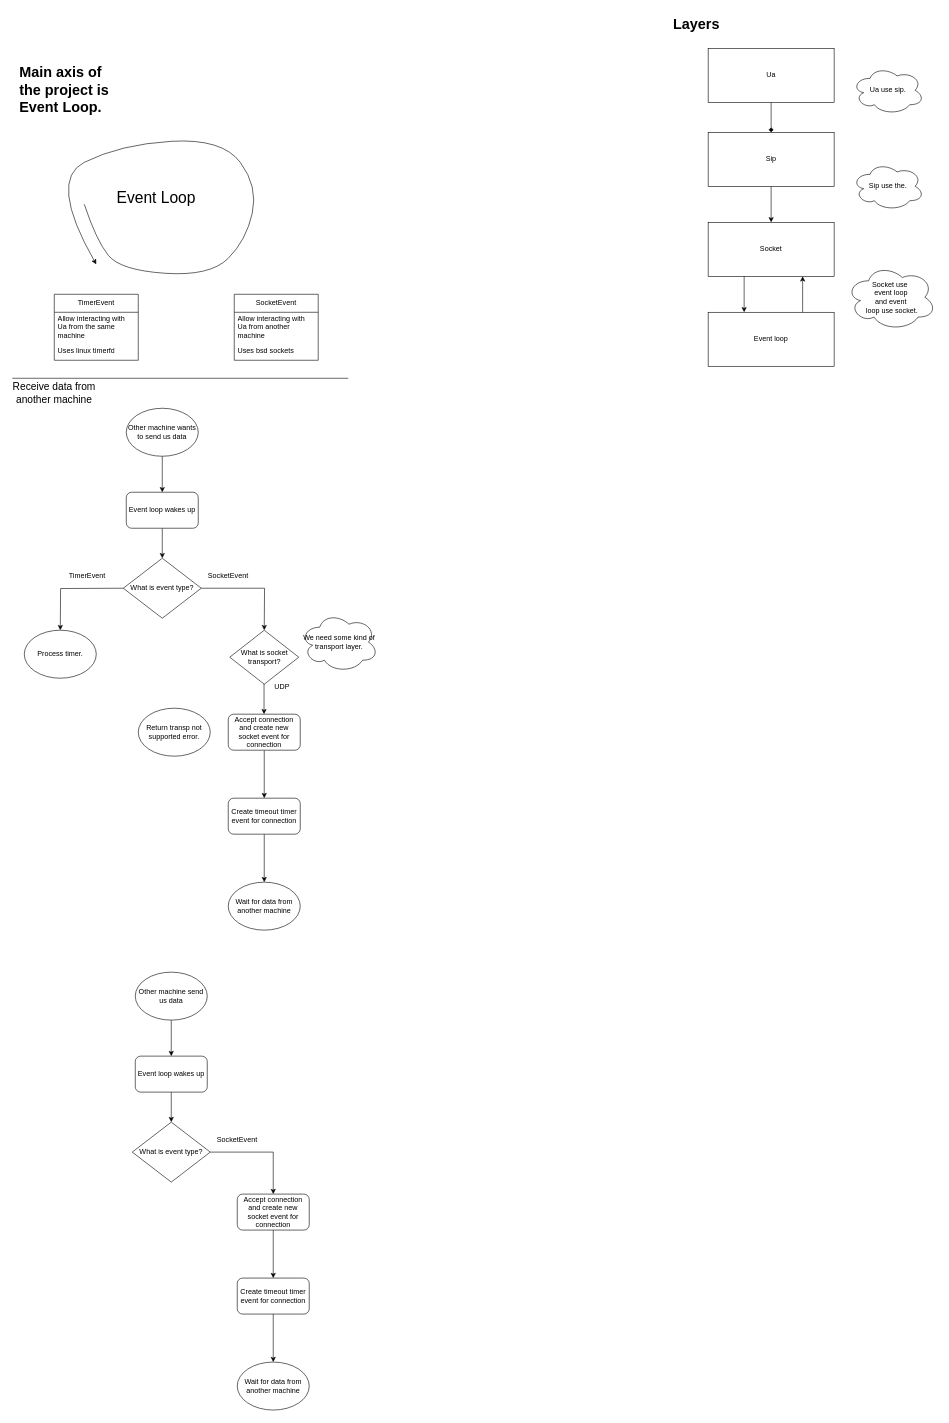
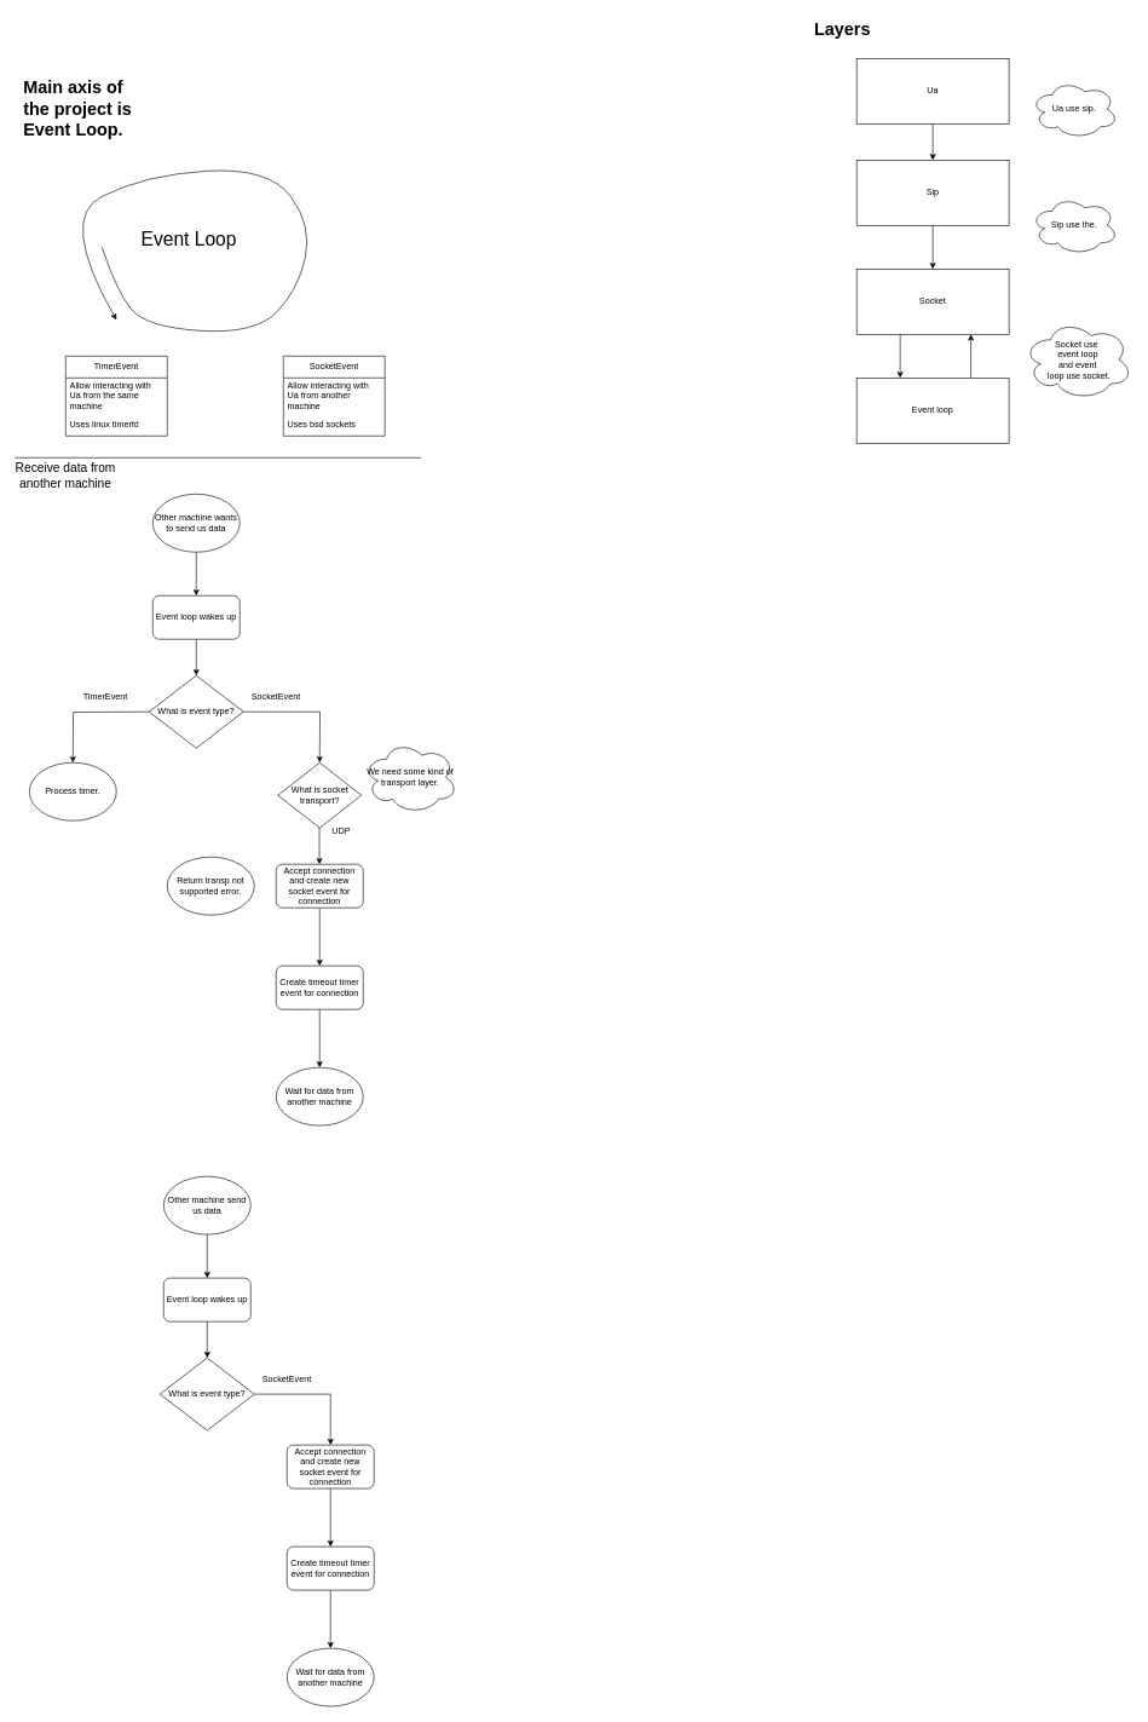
- <mxCell id="50" value="" style="edgeStyle=orthogonalEdgeStyle;rounded=0;orthogonalLoop=1;jettySize=auto;html=1;endArrow=diamond;" edge="1" parent="1" source="51" target="49"><mxGeometry relative="1" as="geometry" /></mxCell>
+ <mxCell id="50" value="" style="edgeStyle=orthogonalEdgeStyle;rounded=0;orthogonalLoop=1;jettySize=auto;html=1;" edge="1" parent="1" source="51" target="49"><mxGeometry relative="1" as="geometry" /></mxCell>
